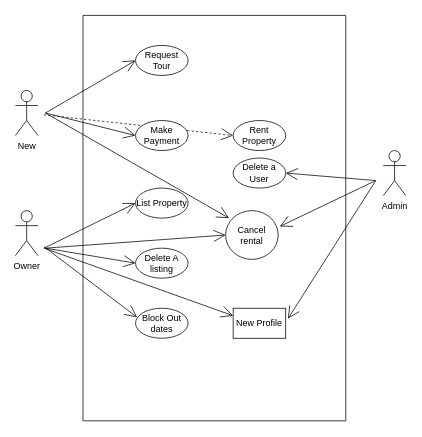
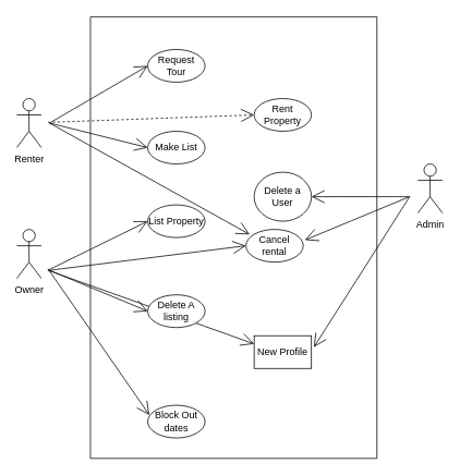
- <mxCell id="13" value="Make Payment" style="ellipse;whiteSpace=wrap;html=1;hachureGap=4;pointerEvents=0;" vertex="1" parent="9"><mxGeometry x="70" y="140" width="70" height="40" as="geometry" /></mxCell>
+ <mxCell id="13" value="Make List" style="ellipse;whiteSpace=wrap;html=1;hachureGap=4;pointerEvents=0;" vertex="1" parent="9"><mxGeometry x="70" y="140" width="70" height="40" as="geometry" /></mxCell>
- <mxCell id="12" value="Rent Property" style="ellipse;whiteSpace=wrap;html=1;hachureGap=4;pointerEvents=0;" vertex="1" parent="9"><mxGeometry x="200" y="140" width="70" height="40" as="geometry" /></mxCell>
+ <mxCell id="12" value="Rent Property" style="ellipse;whiteSpace=wrap;html=1;hachureGap=4;pointerEvents=0;" vertex="1" parent="9"><mxGeometry x="200" y="100" width="70" height="40" as="geometry" /></mxCell>
- <mxCell id="4" value="New" style="shape=umlActor;verticalLabelPosition=bottom;verticalAlign=top;html=1;outlineConnect=0;hachureGap=4;pointerEvents=0;" vertex="1" parent="1"><mxGeometry x="20" y="120" width="30" height="60" as="geometry" /></mxCell>
+ <mxCell id="4" value="Renter" style="shape=umlActor;verticalLabelPosition=bottom;verticalAlign=top;html=1;outlineConnect=0;hachureGap=4;pointerEvents=0;" vertex="1" parent="1"><mxGeometry x="20" y="120" width="30" height="60" as="geometry" /></mxCell>
- <mxCell id="15" value="Delete a User" style="ellipse;whiteSpace=wrap;html=1;hachureGap=4;pointerEvents=0;" vertex="1" parent="9"><mxGeometry x="200" y="190" width="70" height="40" as="geometry" /></mxCell>
+ <mxCell id="15" value="Delete a User" style="ellipse;whiteSpace=wrap;html=1;hachureGap=4;pointerEvents=0;" vertex="1" parent="9"><mxGeometry x="200" y="190" width="70" height="60" as="geometry" /></mxCell>
- <mxCell id="19" value="Cancel rental" style="ellipse;whiteSpace=wrap;html=1;hachureGap=4;pointerEvents=0;" vertex="1" parent="9"><mxGeometry x="190" y="260" width="70" height="65" as="geometry" /></mxCell>
+ <mxCell id="19" value="Cancel rental" style="ellipse;whiteSpace=wrap;html=1;hachureGap=4;pointerEvents=0;" vertex="1" parent="9"><mxGeometry x="190" y="260" width="70" height="40" as="geometry" /></mxCell>
- <mxCell id="16" value="Delete A listing" style="ellipse;whiteSpace=wrap;html=1;hachureGap=4;pointerEvents=0;" vertex="1" parent="9"><mxGeometry x="70" y="310" width="70" height="40" as="geometry" /></mxCell>
+ <mxCell id="16" value="Delete A listing" style="ellipse;whiteSpace=wrap;html=1;hachureGap=4;pointerEvents=0;" vertex="1" parent="9"><mxGeometry x="70" y="340" width="70" height="40" as="geometry" /></mxCell>
- <mxCell id="17" value="Block Out dates" style="ellipse;whiteSpace=wrap;html=1;hachureGap=4;pointerEvents=0;" vertex="1" parent="9"><mxGeometry x="70" y="390" width="70" height="40" as="geometry" /></mxCell>
+ <mxCell id="17" value="Block Out dates" style="ellipse;whiteSpace=wrap;html=1;hachureGap=4;pointerEvents=0;" vertex="1" parent="9"><mxGeometry x="70" y="475" width="70" height="40" as="geometry" /></mxCell>
